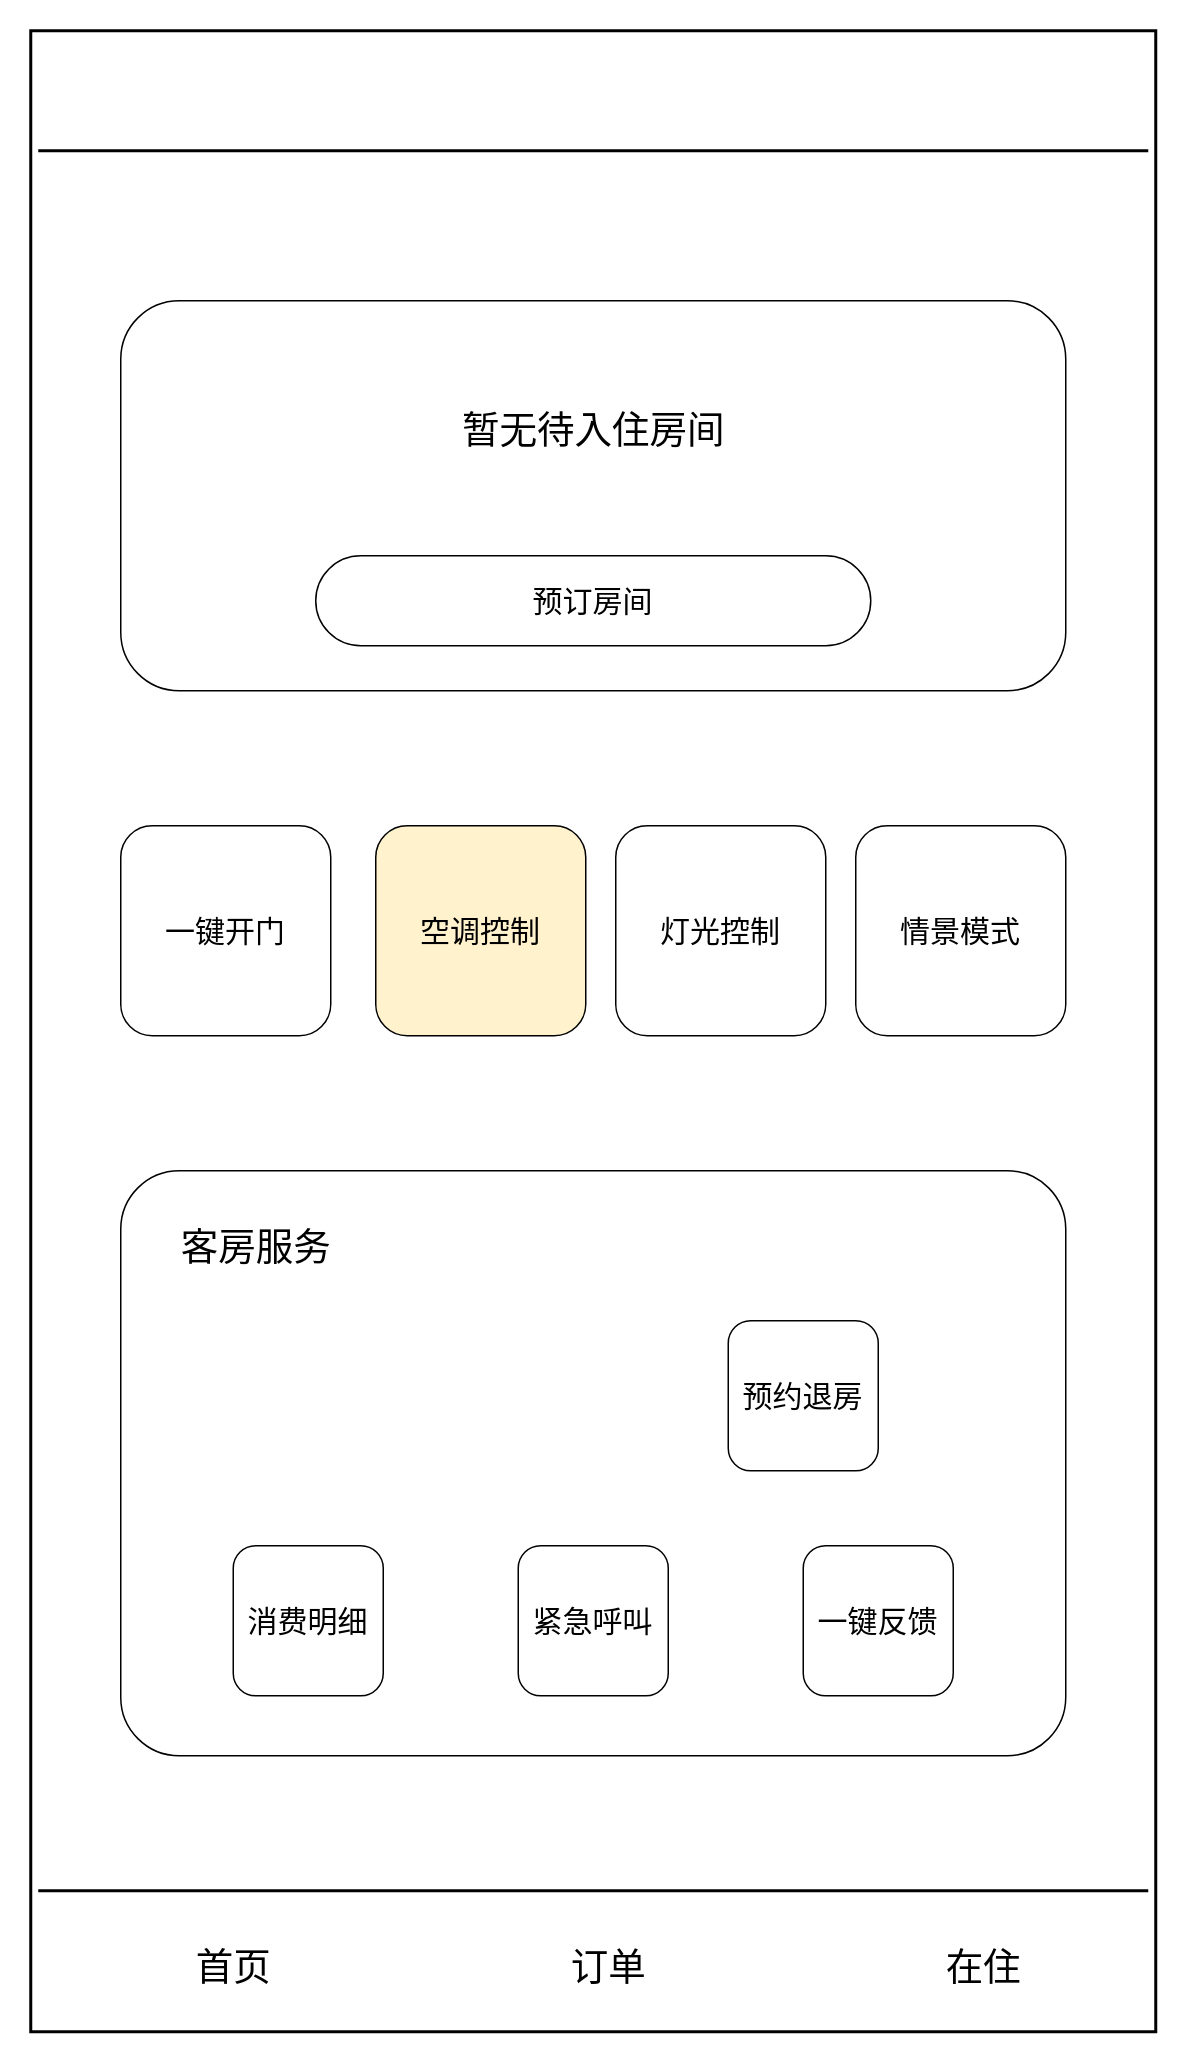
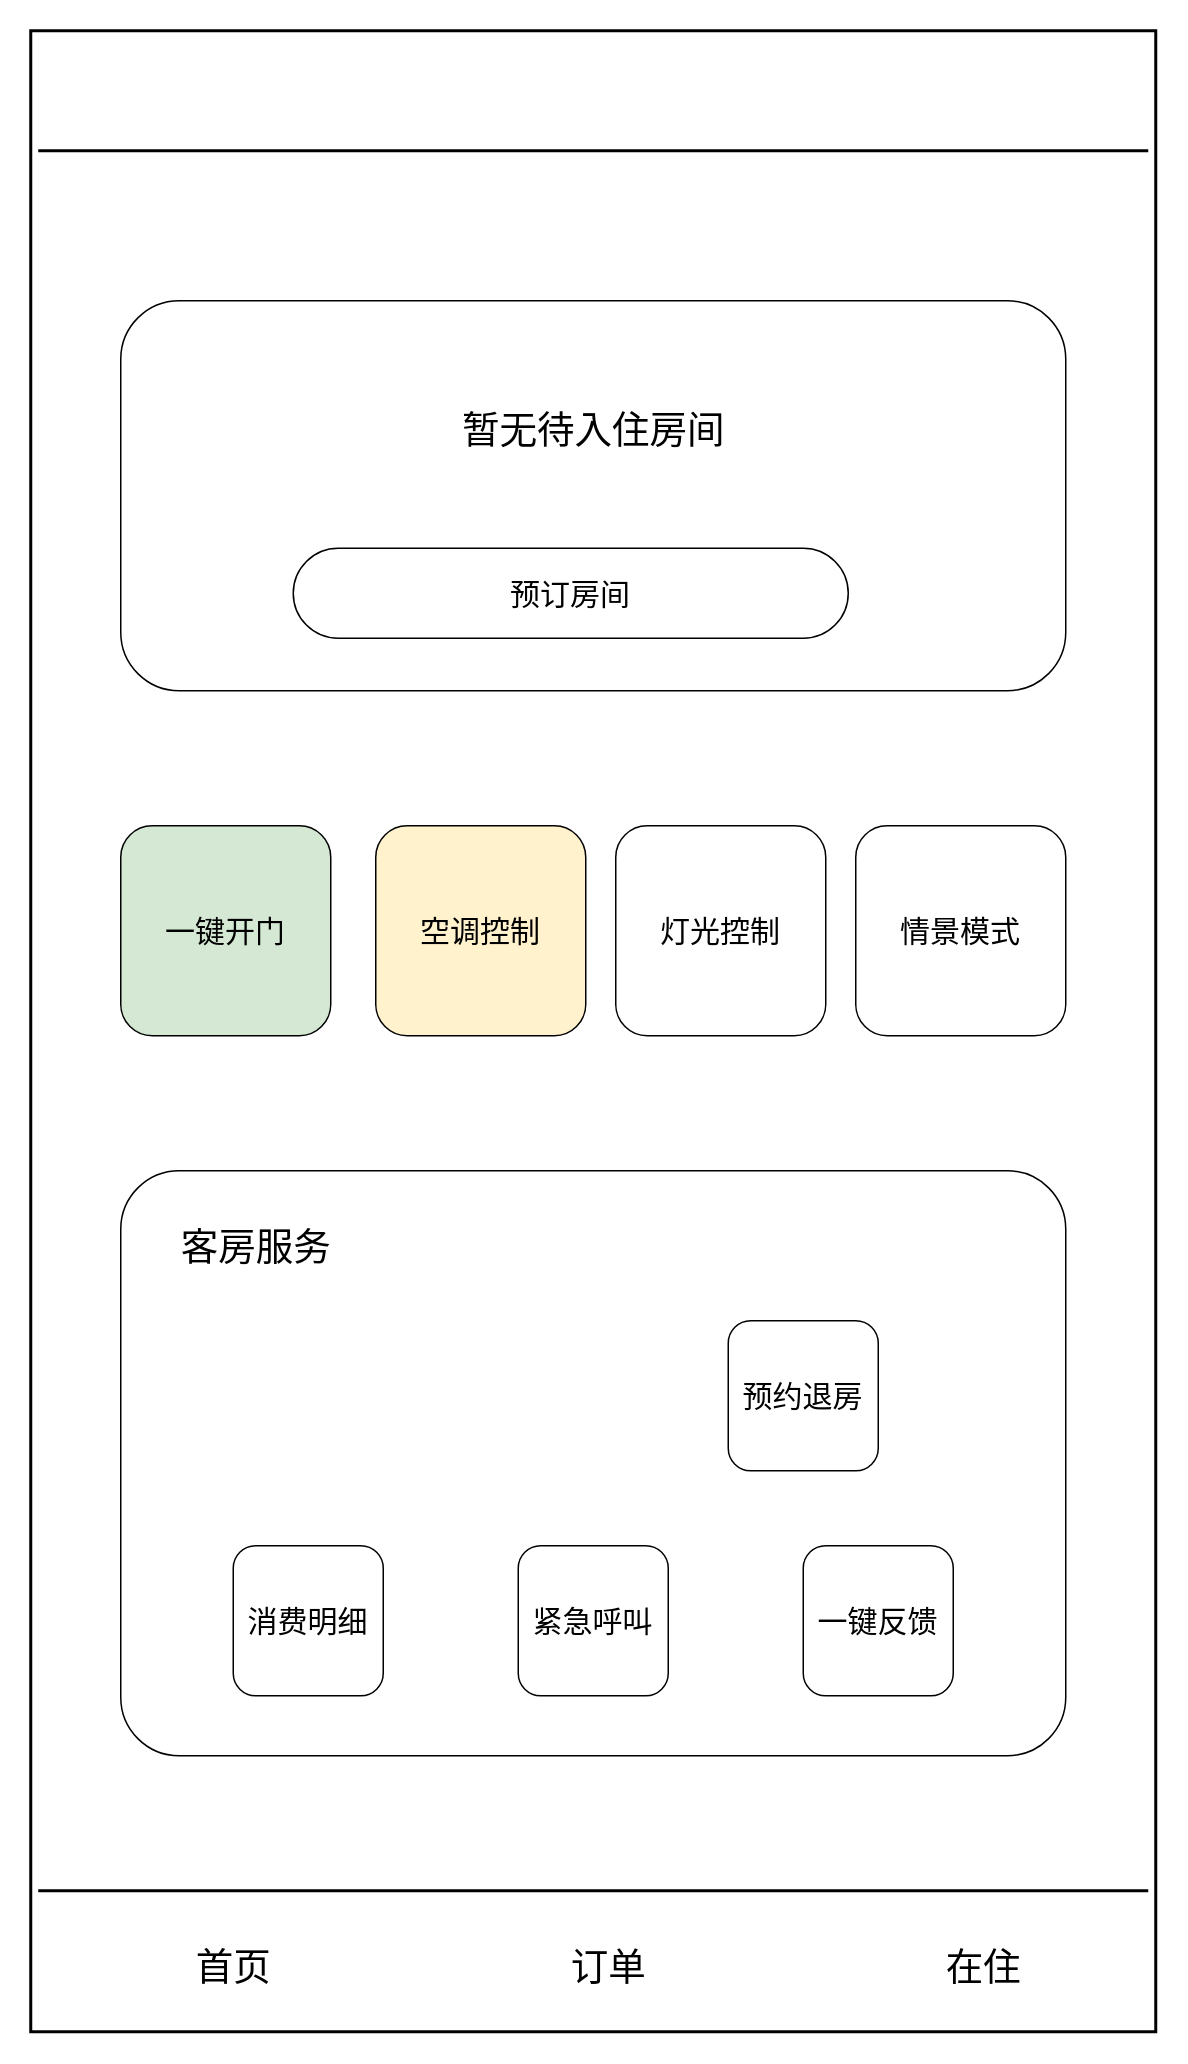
- <mxCell id="10" value="&lt;font style=&quot;font-size: 20px&quot;&gt;预订房间&lt;/font&gt;" style="rounded=1;whiteSpace=wrap;html=1;arcSize=50;" parent="1" vertex="1"><mxGeometry x="210" y="370" width="370" height="60" as="geometry" /></mxCell>
+ <mxCell id="10" value="&lt;font style=&quot;font-size: 20px&quot;&gt;预订房间&lt;/font&gt;" style="rounded=1;whiteSpace=wrap;html=1;arcSize=50;" parent="1" vertex="1"><mxGeometry x="195" y="365" width="370" height="60" as="geometry" /></mxCell>
- <mxCell id="12" value="&lt;font style=&quot;font-size: 20px&quot;&gt;一键开门&lt;/font&gt;" style="rounded=1;whiteSpace=wrap;html=1;" parent="1" vertex="1"><mxGeometry x="80" y="550" width="140" height="140" as="geometry" /></mxCell>
+ <mxCell id="12" value="&lt;font style=&quot;font-size: 20px&quot;&gt;一键开门&lt;/font&gt;" style="rounded=1;whiteSpace=wrap;html=1;fillColor=#d5e8d4;" parent="1" vertex="1"><mxGeometry x="80" y="550" width="140" height="140" as="geometry" /></mxCell>
